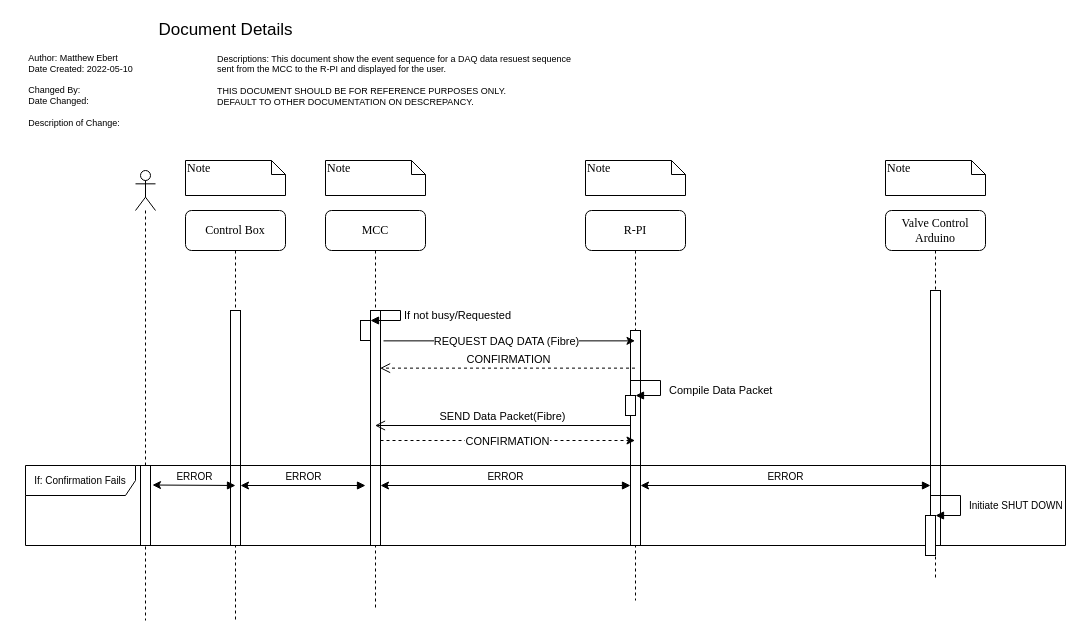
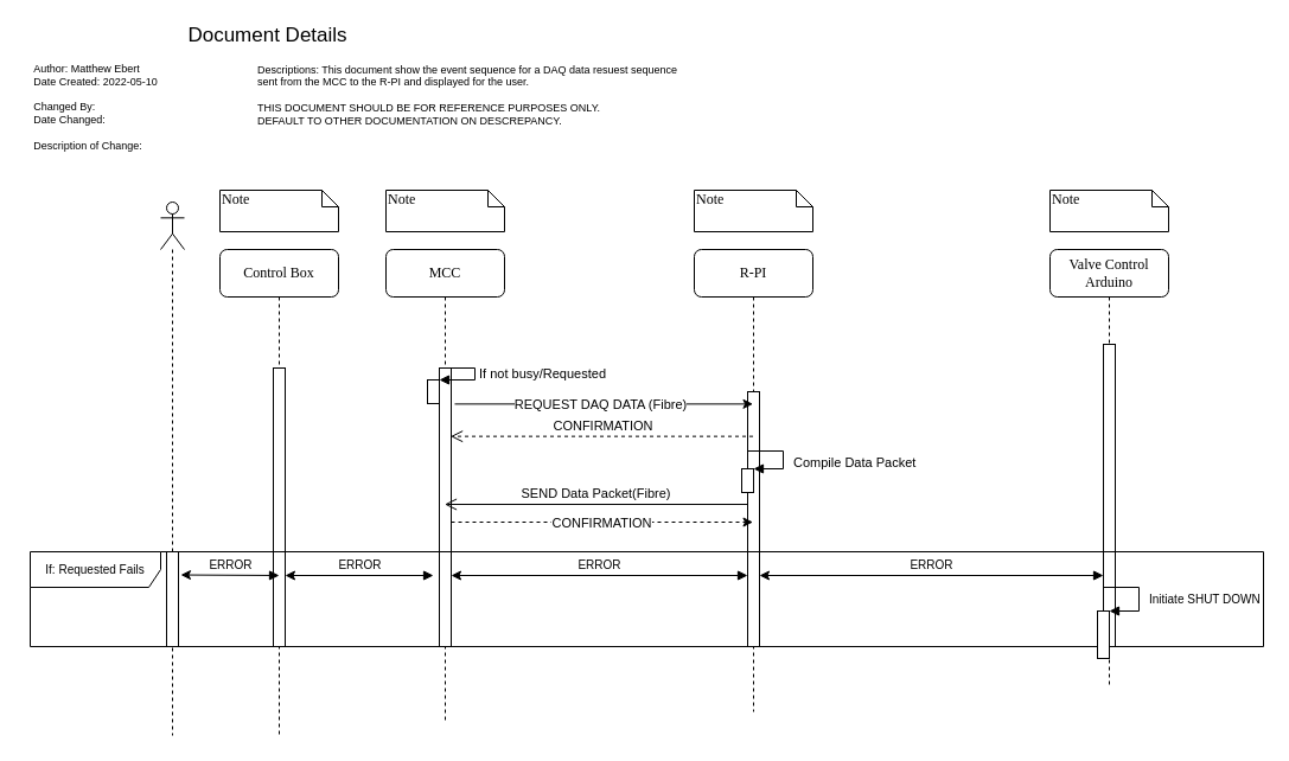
- <mxCell id="19" value="If: Confirmation Fails" style="shape=umlFrame;whiteSpace=wrap;html=1;fontSize=10;width=110;height=30;" parent="1" vertex="1"><mxGeometry x="25" y="465" width="1040" height="80" as="geometry" /></mxCell>
+ <mxCell id="19" value="If: Requested Fails" style="shape=umlFrame;whiteSpace=wrap;html=1;fontSize=10;width=110;height=30;" parent="1" vertex="1"><mxGeometry x="25" y="465" width="1040" height="80" as="geometry" /></mxCell>
